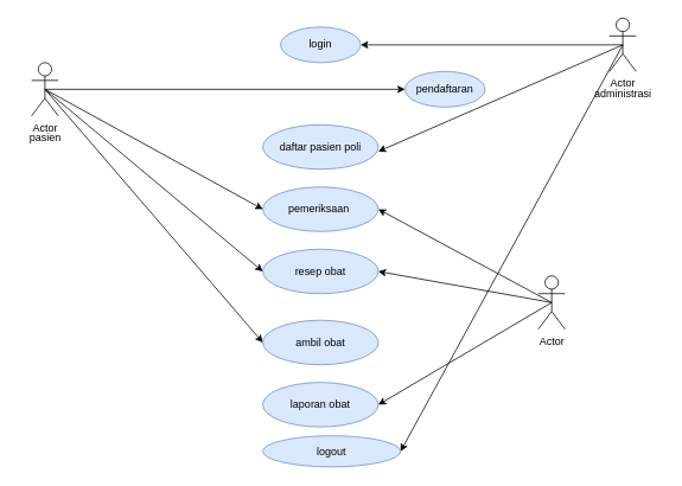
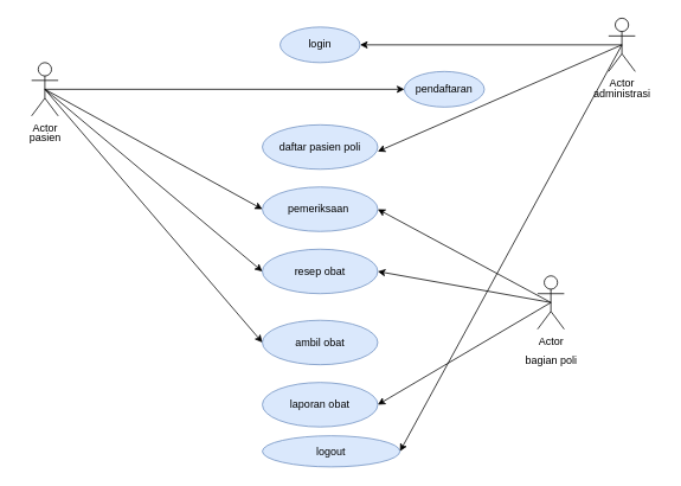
+ <mxCell id="16" value="bagian poli" style="text;html=1;align=center;verticalAlign=middle;resizable=0;points=[];autosize=1;strokeColor=none;fillColor=none;" vertex="1" parent="1"><mxGeometry x="580" y="390" width="80" height="30" as="geometry" /></mxCell>
